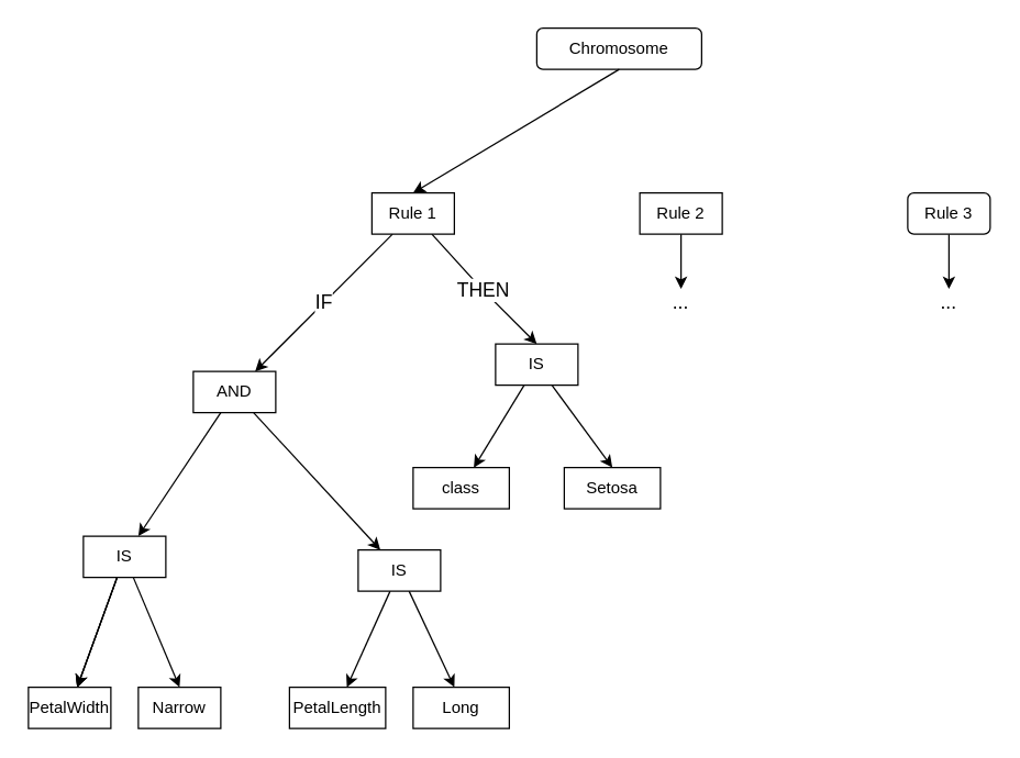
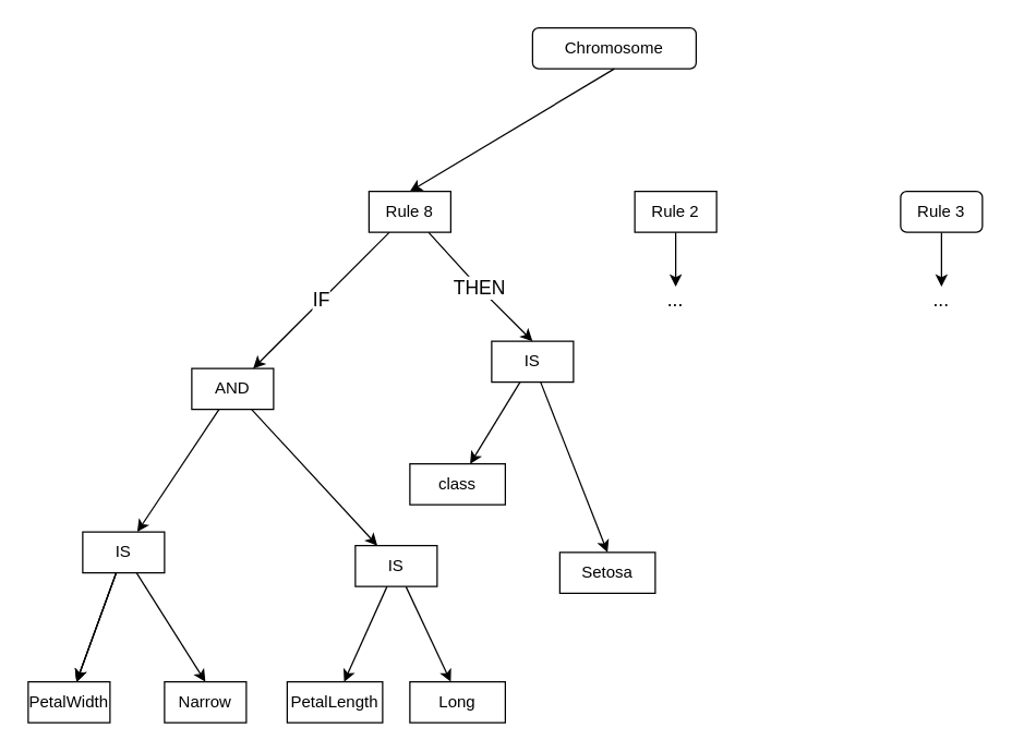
- <mxCell id="6" value="Rule 1" style="rounded=0;whiteSpace=wrap;html=1;shadow=0;" parent="1" vertex="1"><mxGeometry x="270" y="140" width="60" height="30" as="geometry" /></mxCell>
+ <mxCell id="6" value="Rule 8" style="rounded=0;whiteSpace=wrap;html=1;shadow=0;" parent="1" vertex="1"><mxGeometry x="270" y="140" width="60" height="30" as="geometry" /></mxCell>
- <mxCell id="31" value="Setosa" style="rounded=0;whiteSpace=wrap;html=1;shadow=0;" parent="1" vertex="1"><mxGeometry x="410" y="340" width="70" height="30" as="geometry" /></mxCell>
+ <mxCell id="31" value="Setosa" style="rounded=0;whiteSpace=wrap;html=1;shadow=0;" parent="1" vertex="1"><mxGeometry x="410" y="405" width="70" height="30" as="geometry" /></mxCell>
- <mxCell id="24" value="Narrow" style="rounded=0;whiteSpace=wrap;html=1;shadow=0;" parent="1" vertex="1"><mxGeometry x="100" y="500" width="60" height="30" as="geometry" /></mxCell>
+ <mxCell id="24" value="Narrow" style="rounded=0;whiteSpace=wrap;html=1;shadow=0;" parent="1" vertex="1"><mxGeometry x="120" y="500" width="60" height="30" as="geometry" /></mxCell>
